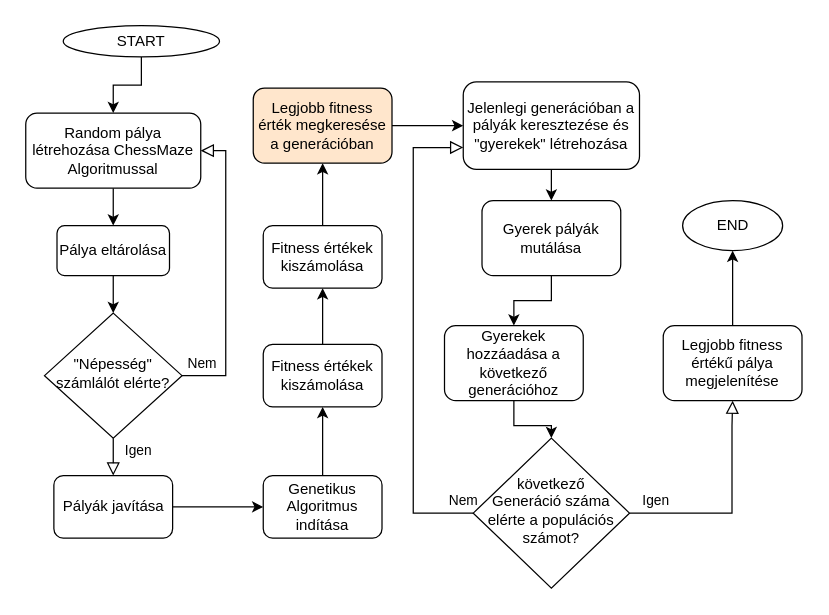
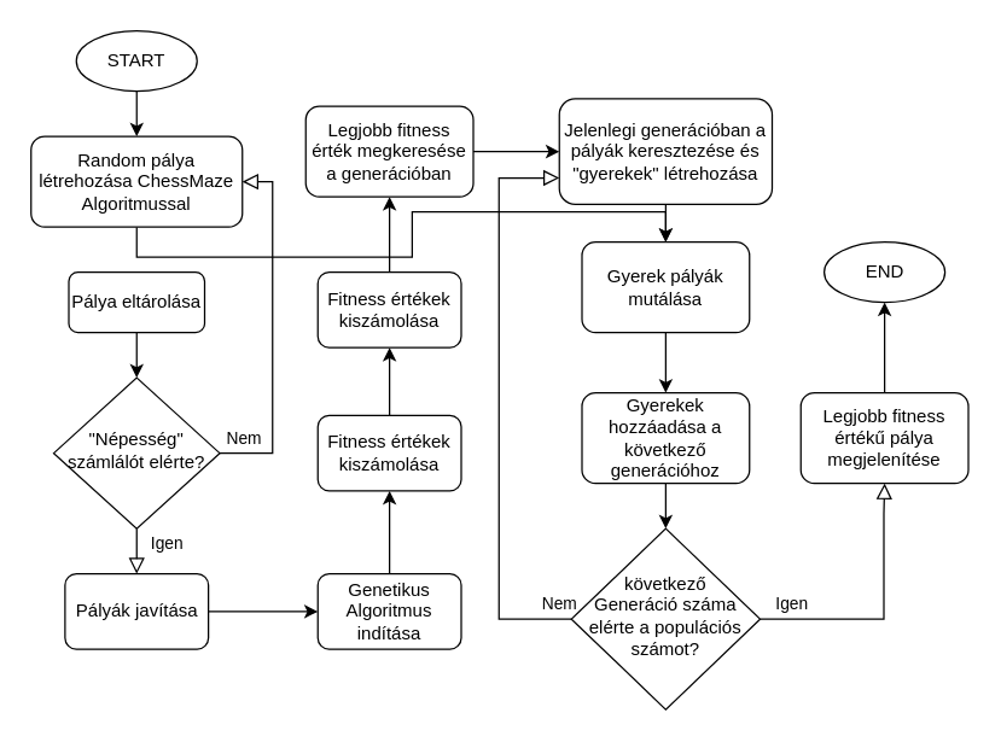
- <mxCell id="8" value="START" style="ellipse;whiteSpace=wrap;html=1;" parent="1" vertex="1"><mxGeometry x="50" y="20" width="125" height="25" as="geometry" /></mxCell>
+ <mxCell id="8" value="START" style="ellipse;whiteSpace=wrap;html=1;" parent="1" vertex="1"><mxGeometry x="50" y="20" width="80" height="40" as="geometry" /></mxCell>
- <mxCell id="20" value="Legjobb fitness érték megkeresése a generációban" style="rounded=1;whiteSpace=wrap;html=1;fontSize=12;glass=0;strokeWidth=1;shadow=0;fillColor=#ffe6cc;" parent="1" vertex="1"><mxGeometry x="202" y="70" width="111" height="60" as="geometry" /></mxCell>
+ <mxCell id="20" value="Legjobb fitness érték megkeresése a generációban" style="rounded=1;whiteSpace=wrap;html=1;fontSize=12;glass=0;strokeWidth=1;shadow=0;" parent="1" vertex="1"><mxGeometry x="202" y="70" width="111" height="60" as="geometry" /></mxCell>
- <mxCell id="2" style="edgeStyle=orthogonalEdgeStyle;rounded=0;orthogonalLoop=1;jettySize=auto;html=1;exitX=0.5;exitY=1;exitDx=0;exitDy=0;entryX=0.5;entryY=0;entryDx=0;entryDy=0;" parent="1" source="3" target="10" edge="1"><mxGeometry relative="1" as="geometry" /></mxCell>
+ <mxCell id="2" style="edgeStyle=orthogonalEdgeStyle;rounded=0;orthogonalLoop=1;jettySize=auto;html=1;exitX=0.5;exitY=1;exitDx=0;exitDy=0;" parent="1" source="3" target="24" edge="1"><mxGeometry relative="1" as="geometry" /></mxCell>
- <mxCell id="29" value="Gyerekek hozzáadása a következő generációhoz" style="rounded=1;whiteSpace=wrap;html=1;fontSize=12;glass=0;strokeWidth=1;shadow=0;" parent="1" vertex="1"><mxGeometry x="355" y="260" width="111" height="60" as="geometry" /></mxCell>
+ <mxCell id="29" value="Gyerekek hozzáadása a következő generációhoz" style="rounded=1;whiteSpace=wrap;html=1;fontSize=12;glass=0;strokeWidth=1;shadow=0;" parent="1" vertex="1"><mxGeometry x="385" y="260" width="111" height="60" as="geometry" /></mxCell>
